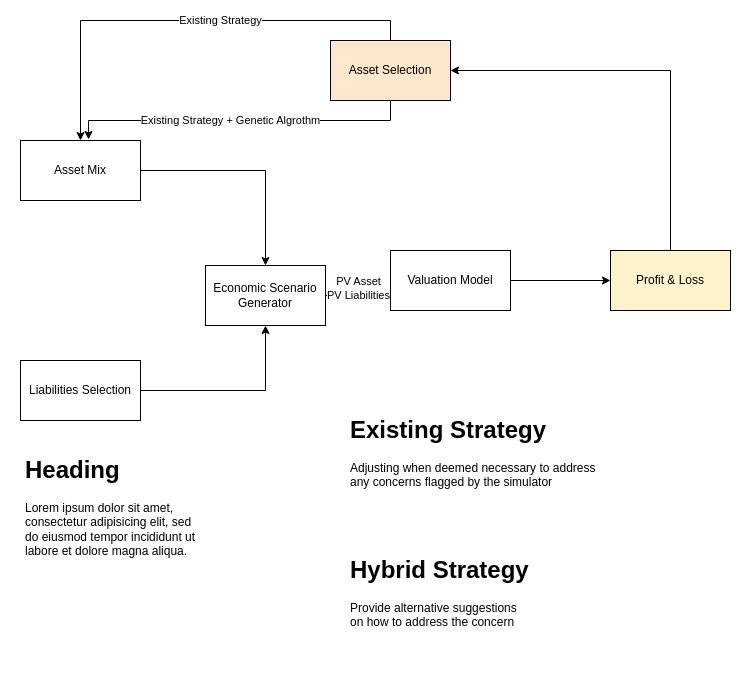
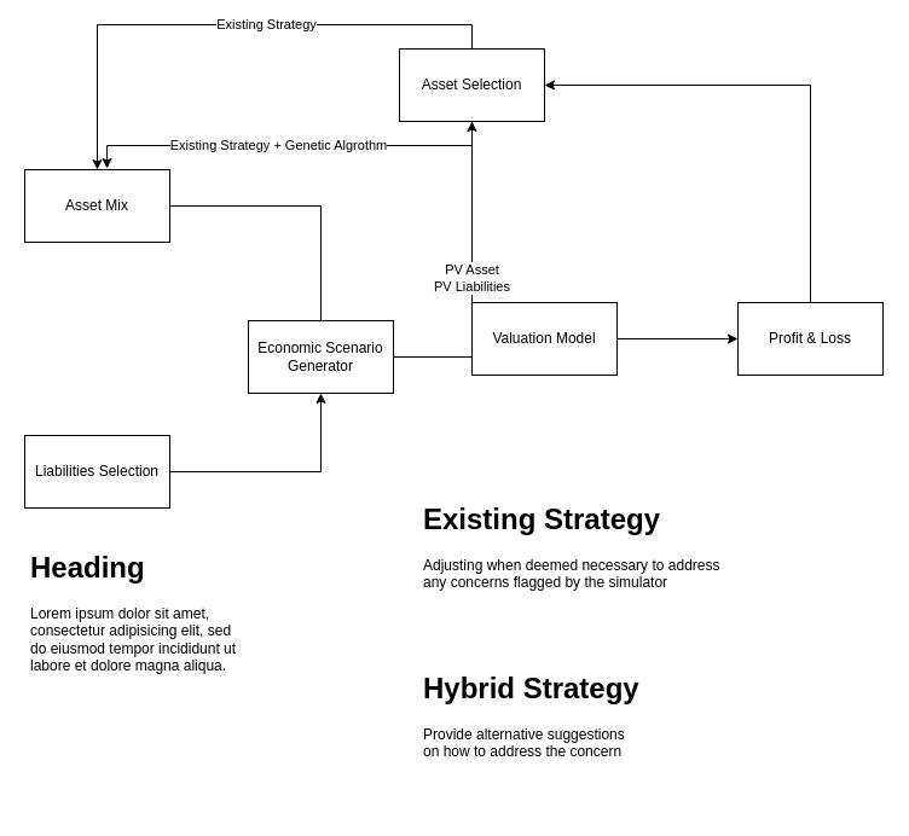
- <mxCell id="10" value="Asset Selection" style="rounded=0;whiteSpace=wrap;html=1;fillColor=#ffe6cc;" vertex="1" parent="1"><mxGeometry x="330" y="40" width="120" height="60" as="geometry" /></mxCell>
+ <mxCell id="10" value="Asset Selection" style="rounded=0;whiteSpace=wrap;html=1;" vertex="1" parent="1"><mxGeometry x="330" y="40" width="120" height="60" as="geometry" /></mxCell>
- <mxCell id="6" style="edgeStyle=orthogonalEdgeStyle;rounded=0;orthogonalLoop=1;jettySize=auto;html=1;entryX=0.5;entryY=0;entryDx=0;entryDy=0;" edge="1" parent="1" source="7" target="3"><mxGeometry relative="1" as="geometry" /></mxCell>
+ <mxCell id="6" style="edgeStyle=orthogonalEdgeStyle;rounded=0;orthogonalLoop=1;jettySize=auto;html=1;entryX=0.5;entryY=0;entryDx=0;entryDy=0;endArrow=none;" edge="1" parent="1" source="7" target="3"><mxGeometry relative="1" as="geometry" /></mxCell>
- <mxCell id="15" value="Profit &amp;amp; Loss" style="rounded=0;whiteSpace=wrap;html=1;fillColor=#fff2cc;" vertex="1" parent="1"><mxGeometry x="610" y="250" width="120" height="60" as="geometry" /></mxCell>
+ <mxCell id="15" value="Profit &amp;amp; Loss" style="rounded=0;whiteSpace=wrap;html=1;" vertex="1" parent="1"><mxGeometry x="610" y="250" width="120" height="60" as="geometry" /></mxCell>
- <mxCell id="2" value="PV Asset&lt;br&gt;PV Liabilities" style="edgeStyle=orthogonalEdgeStyle;rounded=0;orthogonalLoop=1;jettySize=auto;html=1;" edge="1" parent="1" source="3" target="12"><mxGeometry relative="1" as="geometry" /></mxCell>
+ <mxCell id="2" value="PV Asset&lt;br&gt;PV Liabilities" style="edgeStyle=orthogonalEdgeStyle;rounded=0;orthogonalLoop=1;jettySize=auto;html=1;" edge="1" parent="1" source="3" target="10"><mxGeometry relative="1" as="geometry" /></mxCell>
